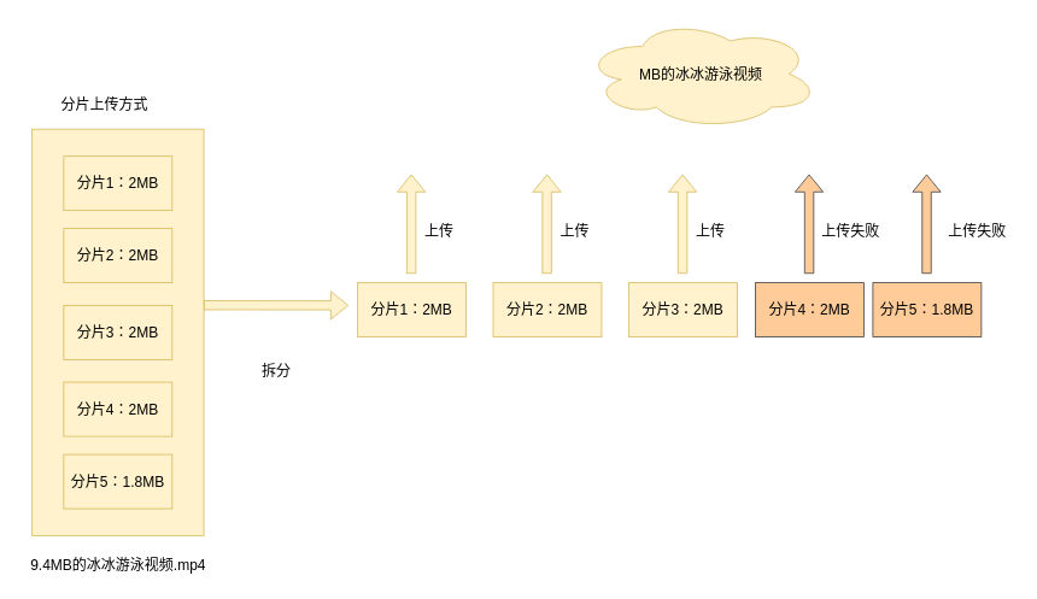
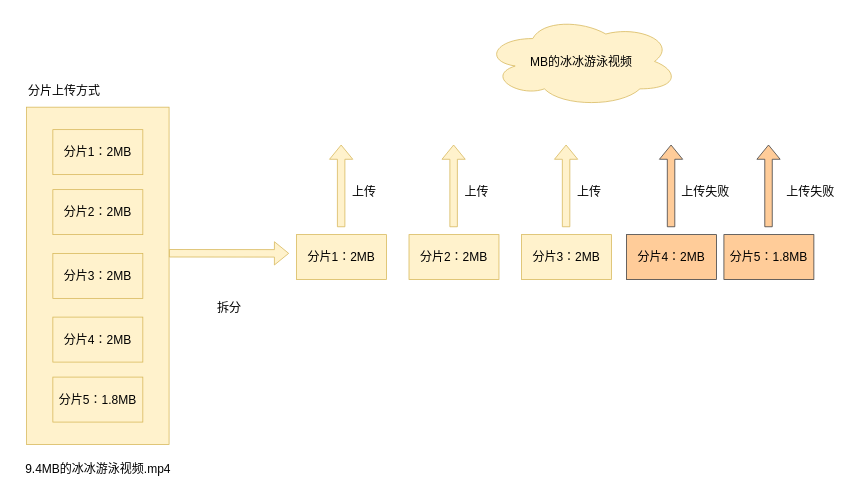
- <mxCell id="3" value="&lt;font style=&quot;vertical-align: inherit;&quot; class=&quot;notranslate fyzs-translate-target fyzs-translate-target-wrapper&quot;&gt;&lt;font style=&quot;vertical-align: inherit;&quot; class=&quot;notranslate fyzs-translate-target fyzs-translate-target-box&quot;&gt;&lt;font style=&quot;vertical-align: inherit;&quot; title=&quot;Text&quot; class=&quot;notranslate fyzs-translate-target fyzs-translate-target-text&quot;&gt;分片上传方式&lt;/font&gt;&lt;/font&gt;&lt;/font&gt;" style="text;html=1;align=center;verticalAlign=middle;resizable=0;points=[];autosize=1;strokeColor=none;fillColor=none;fontSize=16;" vertex="1" parent="1"><mxGeometry x="55" y="100" width="120" height="30" as="geometry" /></mxCell>
+ <mxCell id="3" value="&lt;font style=&quot;vertical-align: inherit;&quot; class=&quot;notranslate fyzs-translate-target fyzs-translate-target-wrapper&quot;&gt;&lt;font style=&quot;vertical-align: inherit;&quot; class=&quot;notranslate fyzs-translate-target fyzs-translate-target-box&quot;&gt;&lt;font style=&quot;vertical-align: inherit;&quot; title=&quot;Text&quot; class=&quot;notranslate fyzs-translate-target fyzs-translate-target-text&quot;&gt;分片上传方式&lt;/font&gt;&lt;/font&gt;&lt;/font&gt;" style="text;html=1;align=center;verticalAlign=middle;resizable=0;points=[];autosize=1;strokeColor=none;fillColor=none;fontSize=16;" vertex="1" parent="1"><mxGeometry x="25" y="105" width="120" height="30" as="geometry" /></mxCell>
